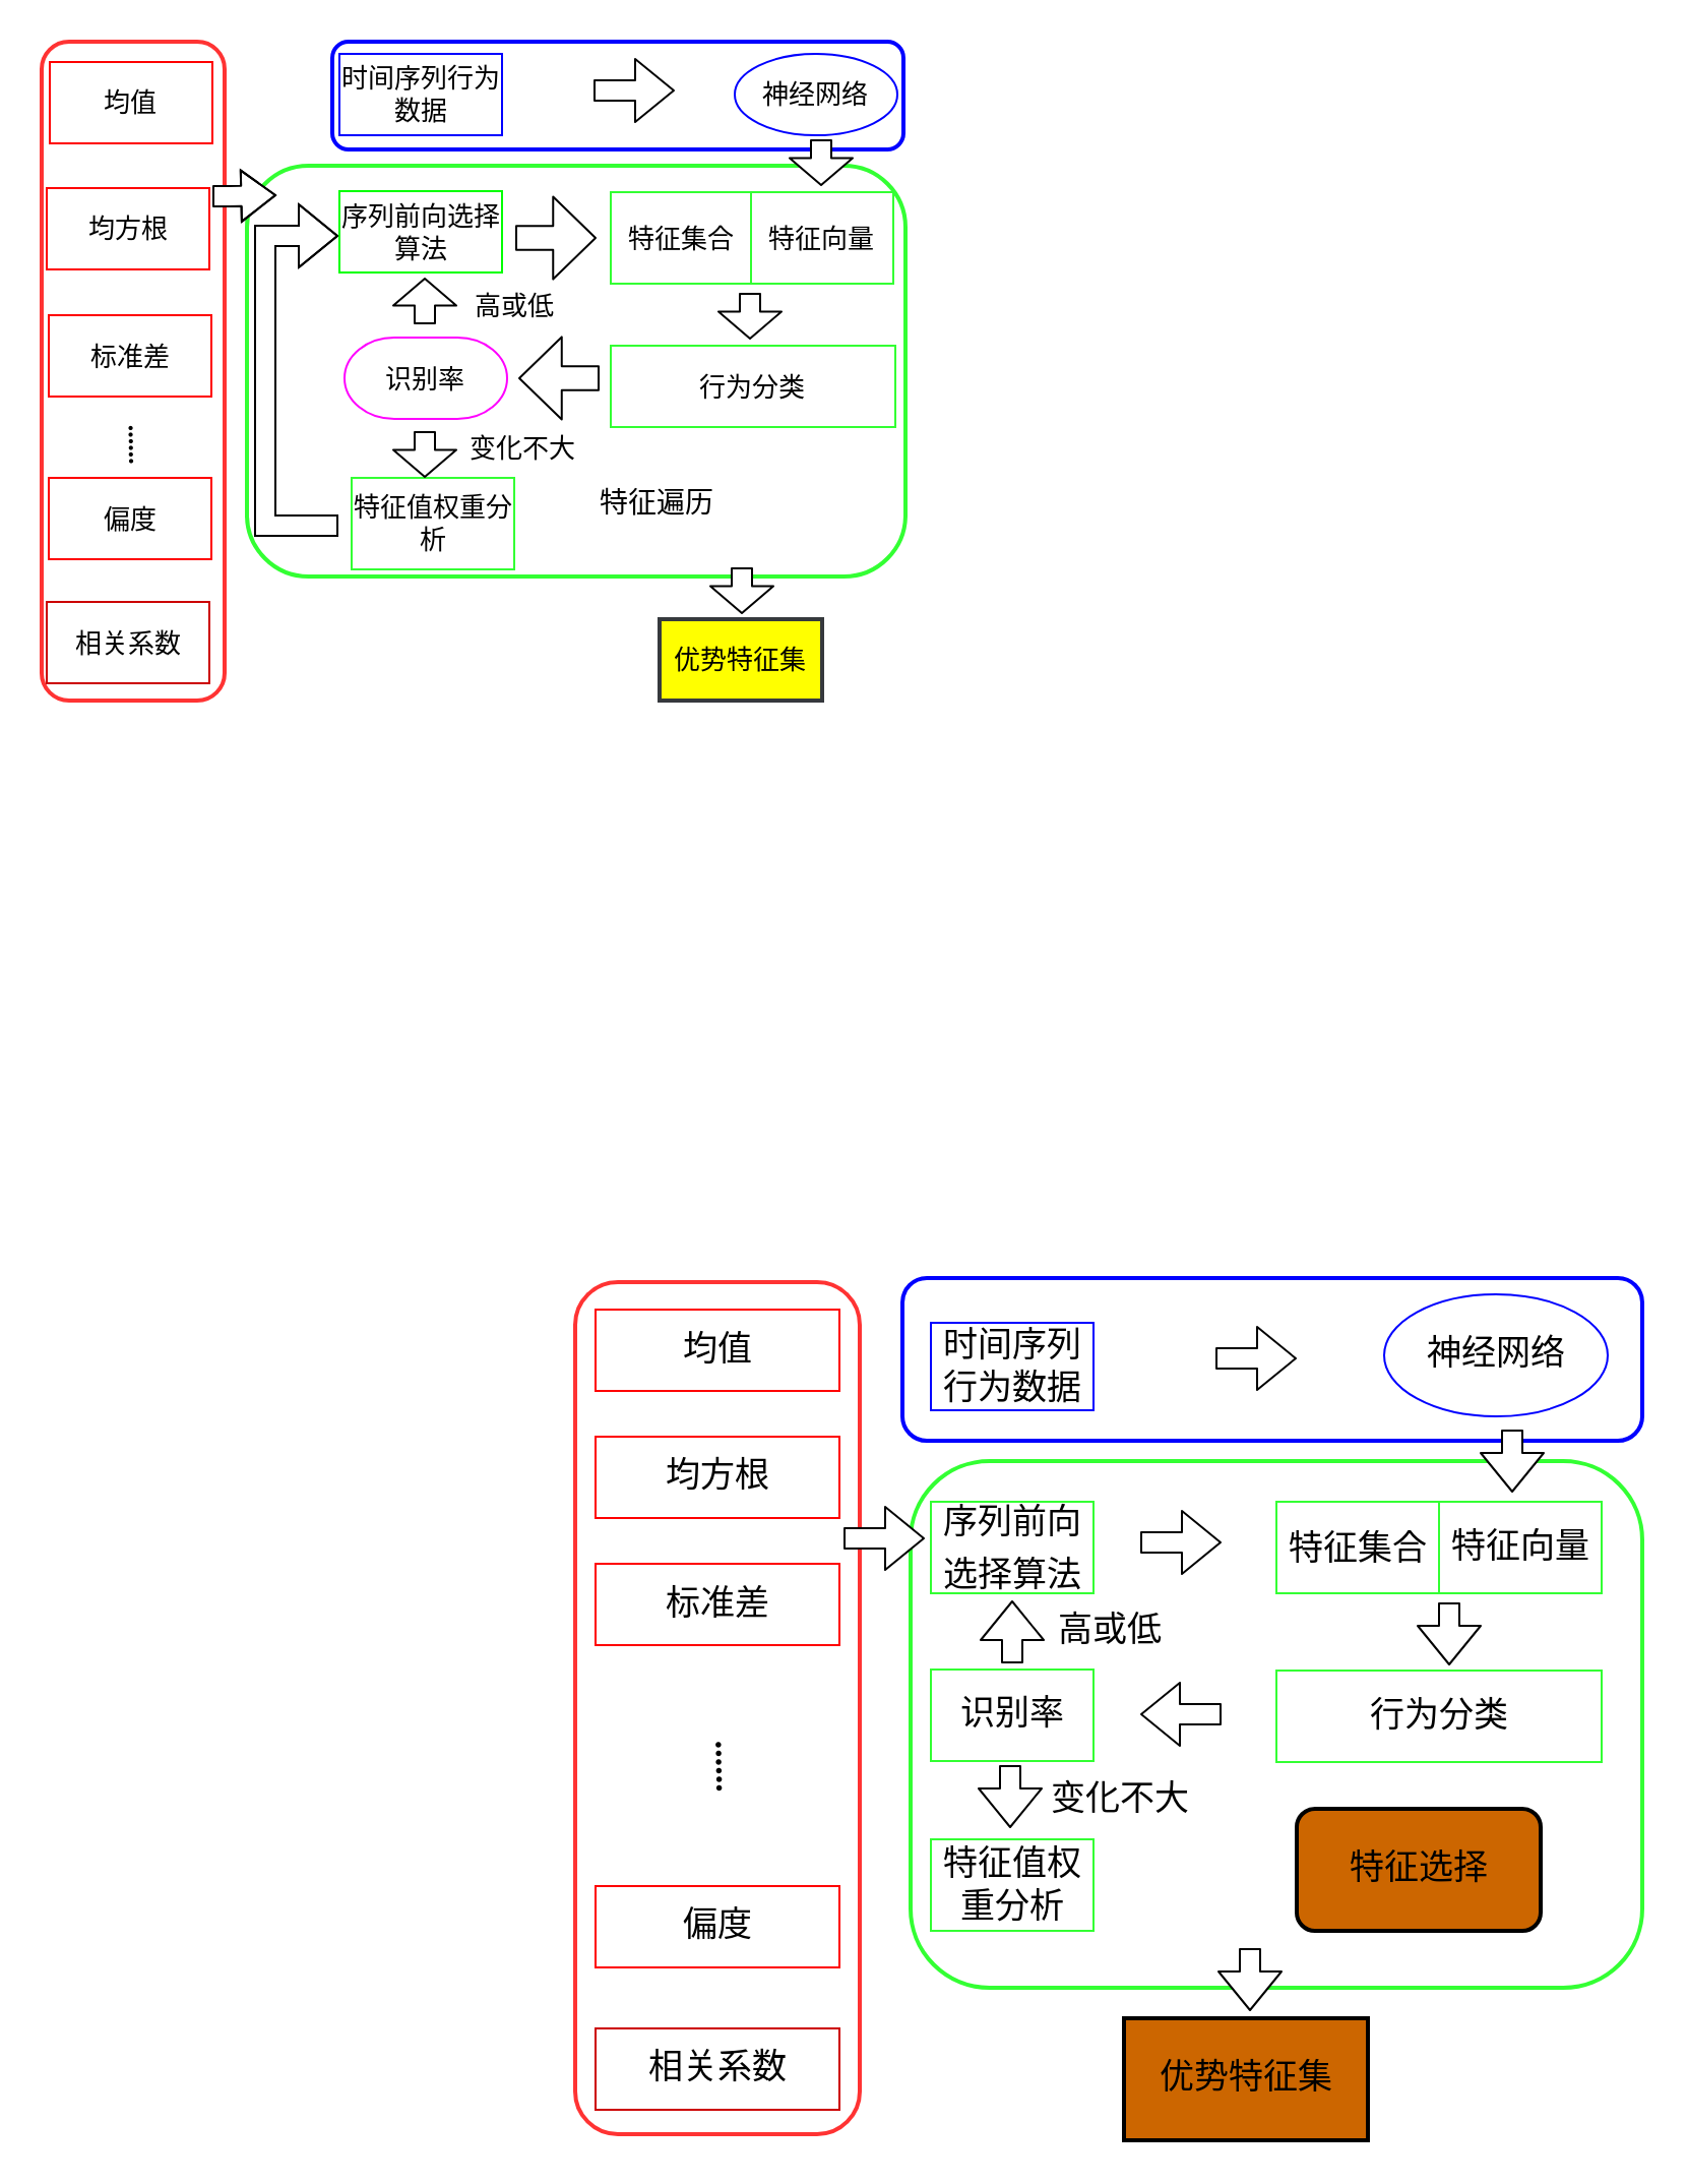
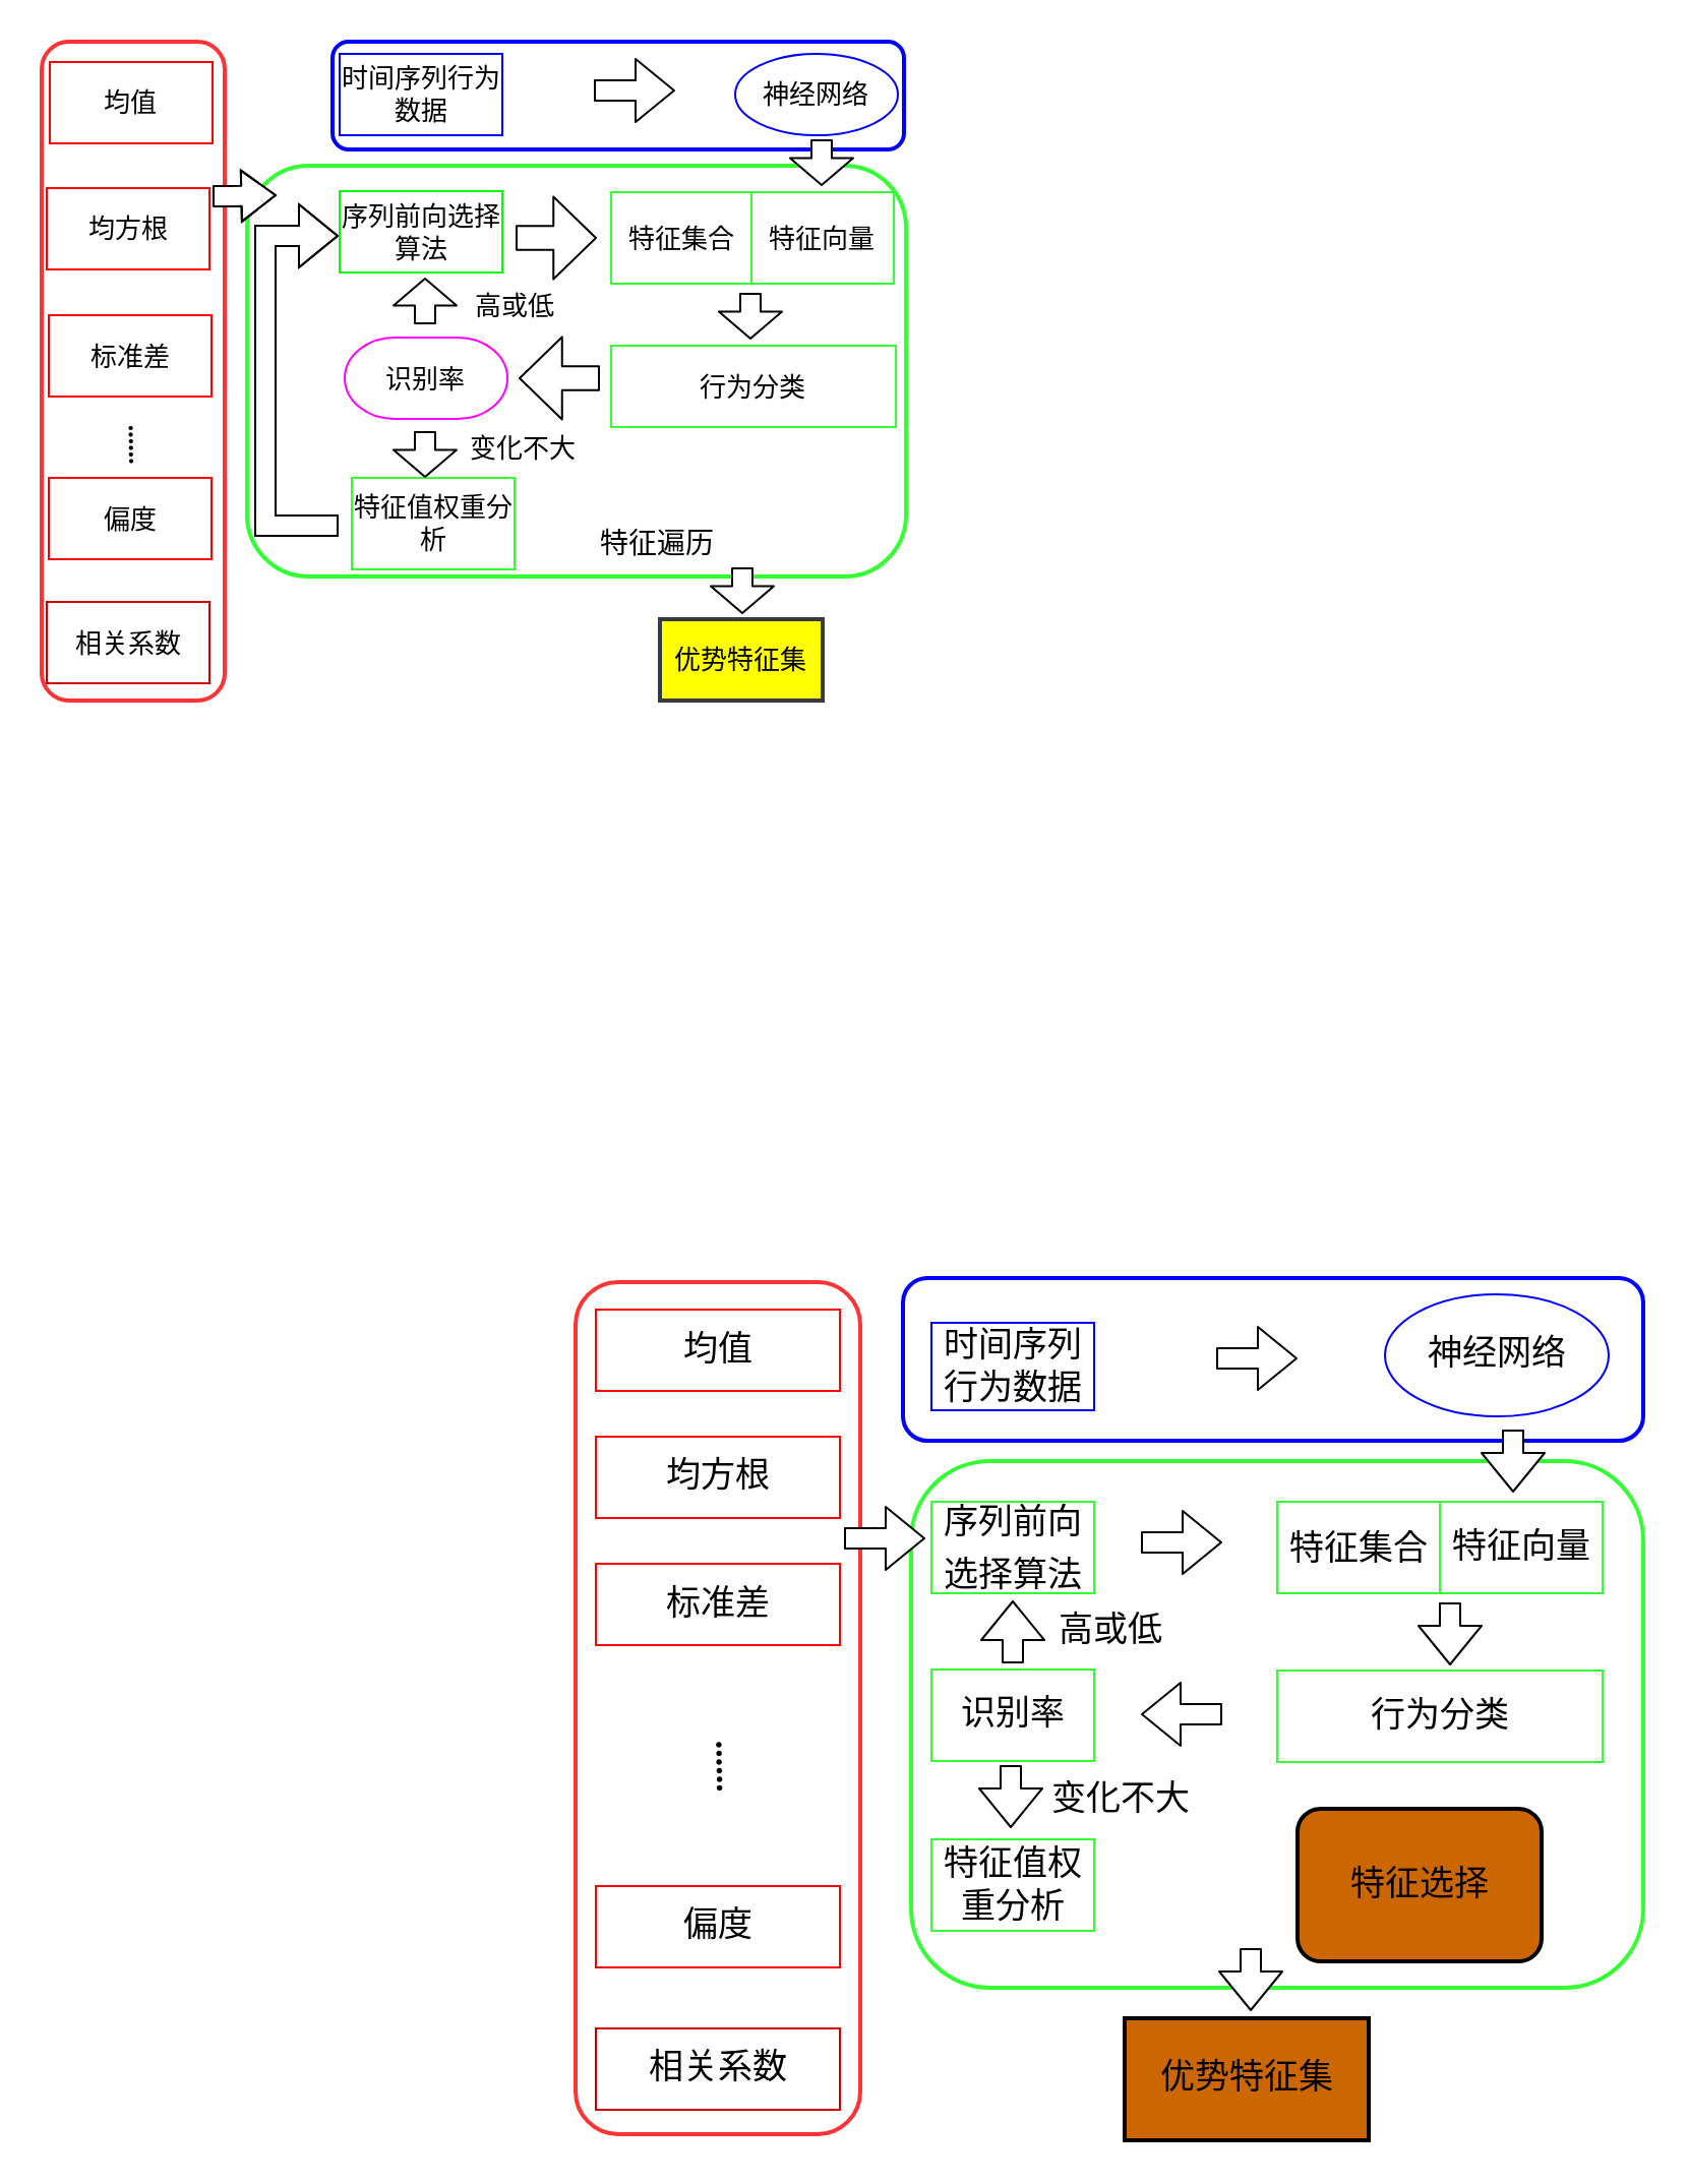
- <mxCell id="55" value="&lt;font style=&quot;font-size: 14px&quot;&gt;特征遍历&lt;/font&gt;" style="text;html=1;strokeColor=none;fillColor=none;align=center;verticalAlign=middle;whiteSpace=wrap;rounded=0;fontSize=13;" vertex="1" parent="1"><mxGeometry x="287.5" y="237" width="70" height="20" as="geometry" /></mxCell>
+ <mxCell id="55" value="&lt;font style=&quot;font-size: 14px&quot;&gt;特征遍历&lt;/font&gt;" style="text;html=1;strokeColor=none;fillColor=none;align=center;verticalAlign=middle;whiteSpace=wrap;rounded=0;fontSize=13;" vertex="1" parent="1"><mxGeometry x="287.5" y="257" width="70" height="20" as="geometry" /></mxCell>
- <mxCell id="38" value="特征选择" style="rounded=1;whiteSpace=wrap;html=1;fontSize=17;fontFamily=Times New Roman;strokeColor=#000000;fillColor=#CC6600;strokeWidth=2;" parent="1" vertex="1"><mxGeometry x="637.5" y="889" width="120" height="60" as="geometry" /></mxCell>
+ <mxCell id="38" value="特征选择" style="rounded=1;whiteSpace=wrap;html=1;fontSize=17;fontFamily=Times New Roman;strokeColor=#000000;fillColor=#CC6600;strokeWidth=2;" parent="1" vertex="1"><mxGeometry x="637.5" y="889" width="120" height="75" as="geometry" /></mxCell>
